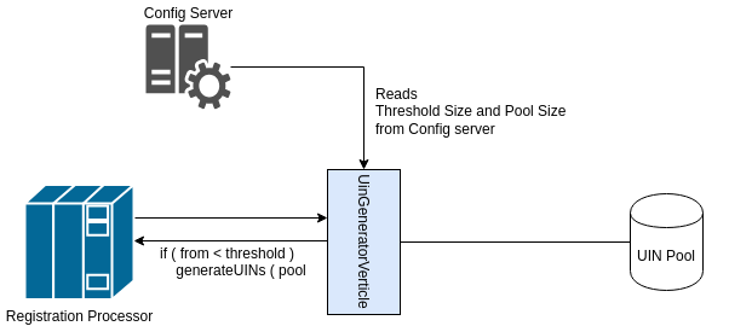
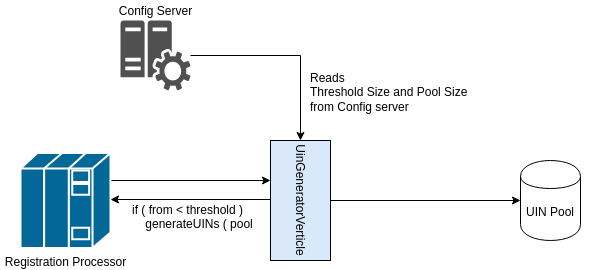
- <mxCell id="4" style="edgeStyle=orthogonalEdgeStyle;rounded=0;orthogonalLoop=1;jettySize=auto;html=1;entryX=0;entryY=0.5;entryDx=0;entryDy=0;endArrow=none;" edge="1" parent="1" source="5" target="6"><mxGeometry relative="1" as="geometry" /></mxCell>
+ <mxCell id="4" style="edgeStyle=orthogonalEdgeStyle;rounded=0;orthogonalLoop=1;jettySize=auto;html=1;entryX=0;entryY=0.5;entryDx=0;entryDy=0;" edge="1" parent="1" source="5" target="6"><mxGeometry relative="1" as="geometry" /></mxCell>
